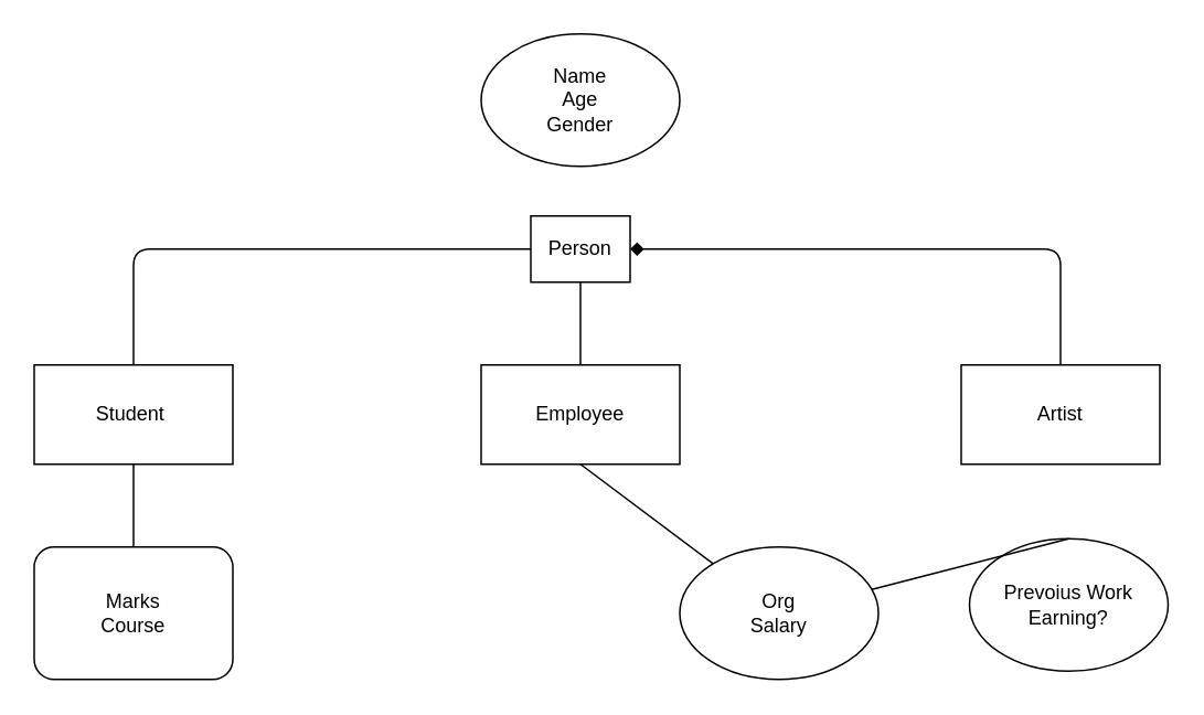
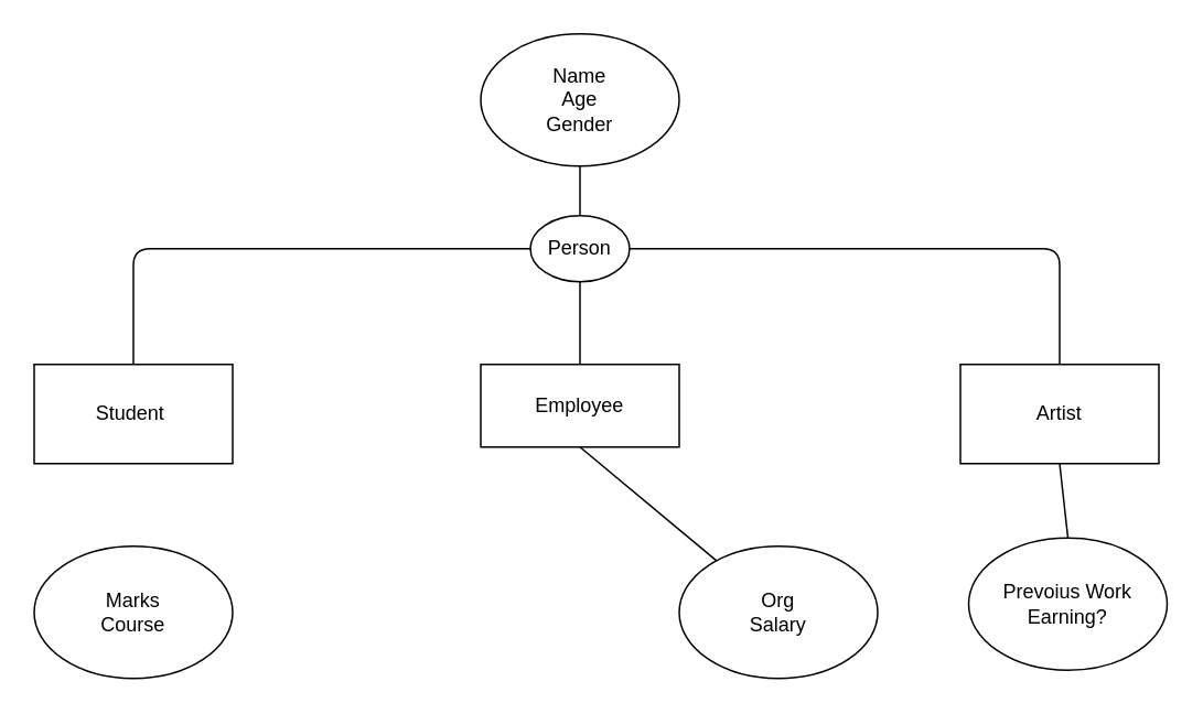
+ <mxCell id="10" value="" style="endArrow=none;html=1;entryX=0.5;entryY=1;entryDx=0;entryDy=0;exitX=0.5;exitY=0;exitDx=0;exitDy=0;" edge="1" parent="1" source="2" target="9"><mxGeometry width="50" height="50" relative="1" as="geometry"><mxPoint x="336" y="210" as="sourcePoint" /><mxPoint x="386" y="160" as="targetPoint" /></mxGeometry></mxCell>
- <mxCell id="2" value="Person" style="rounded=0;whiteSpace=wrap;html=1;" vertex="1" parent="1"><mxGeometry x="320" y="130" width="60" height="40" as="geometry" /></mxCell>
+ <mxCell id="2" value="Person" style="ellipse;whiteSpace=wrap;html=1;" vertex="1" parent="1"><mxGeometry x="320" y="130" width="60" height="40" as="geometry" /></mxCell>
- <mxCell id="8" value="" style="endArrow=diamond;html=1;entryX=1;entryY=0.5;entryDx=0;entryDy=0;exitX=0.5;exitY=0;exitDx=0;exitDy=0;" edge="1" parent="1" source="5" target="2"><mxGeometry width="50" height="50" relative="1" as="geometry"><mxPoint x="340" y="210" as="sourcePoint" /><mxPoint x="390" y="160" as="targetPoint" /><Array as="points"><mxPoint x="640" y="150" /><mxPoint x="440" y="150" /></Array></mxGeometry></mxCell>
+ <mxCell id="8" value="" style="endArrow=none;html=1;entryX=1;entryY=0.5;entryDx=0;entryDy=0;exitX=0.5;exitY=0;exitDx=0;exitDy=0;" edge="1" parent="1" source="5" target="2"><mxGeometry width="50" height="50" relative="1" as="geometry"><mxPoint x="340" y="210" as="sourcePoint" /><mxPoint x="390" y="160" as="targetPoint" /><Array as="points"><mxPoint x="640" y="150" /><mxPoint x="440" y="150" /></Array></mxGeometry></mxCell>
- <mxCell id="4" value="Employee" style="rounded=0;whiteSpace=wrap;html=1;" vertex="1" parent="1"><mxGeometry x="290" y="220" width="120" height="60" as="geometry" /></mxCell>
+ <mxCell id="4" value="Employee" style="rounded=0;whiteSpace=wrap;html=1;" vertex="1" parent="1"><mxGeometry x="290" y="220" width="120" height="50" as="geometry" /></mxCell>
- <mxCell id="12" value="" style="endArrow=none;html=1;entryX=0.5;entryY=1;entryDx=0;entryDy=0;exitX=0.5;exitY=0;exitDx=0;exitDy=0;" edge="1" parent="1" source="11" target="3"><mxGeometry width="50" height="50" relative="1" as="geometry"><mxPoint x="336" y="200" as="sourcePoint" /><mxPoint x="386" y="150" as="targetPoint" /></mxGeometry></mxCell>
- <mxCell id="16" value="" style="endArrow=none;html=1;exitX=0.5;exitY=0;exitDx=0;exitDy=0;" edge="1" parent="1" source="15" target="13"><mxGeometry width="50" height="50" relative="1" as="geometry"><mxPoint x="506" y="330" as="sourcePoint" /><mxPoint x="556" y="280" as="targetPoint" /></mxGeometry></mxCell>
+ <mxCell id="16" value="" style="endArrow=none;html=1;entryX=0.5;entryY=1;entryDx=0;entryDy=0;exitX=0.5;exitY=0;exitDx=0;exitDy=0;" edge="1" parent="1" source="15" target="5"><mxGeometry width="50" height="50" relative="1" as="geometry"><mxPoint x="506" y="330" as="sourcePoint" /><mxPoint x="556" y="280" as="targetPoint" /></mxGeometry></mxCell>
- <mxCell id="11" value="Marks&lt;br&gt;Course" style="whiteSpace=wrap;html=1;rounded=1;" vertex="1" parent="1"><mxGeometry x="20" y="330" width="120" height="80" as="geometry" /></mxCell>
+ <mxCell id="11" value="Marks&lt;br&gt;Course" style="ellipse;whiteSpace=wrap;html=1;" vertex="1" parent="1"><mxGeometry x="20" y="330" width="120" height="80" as="geometry" /></mxCell>
